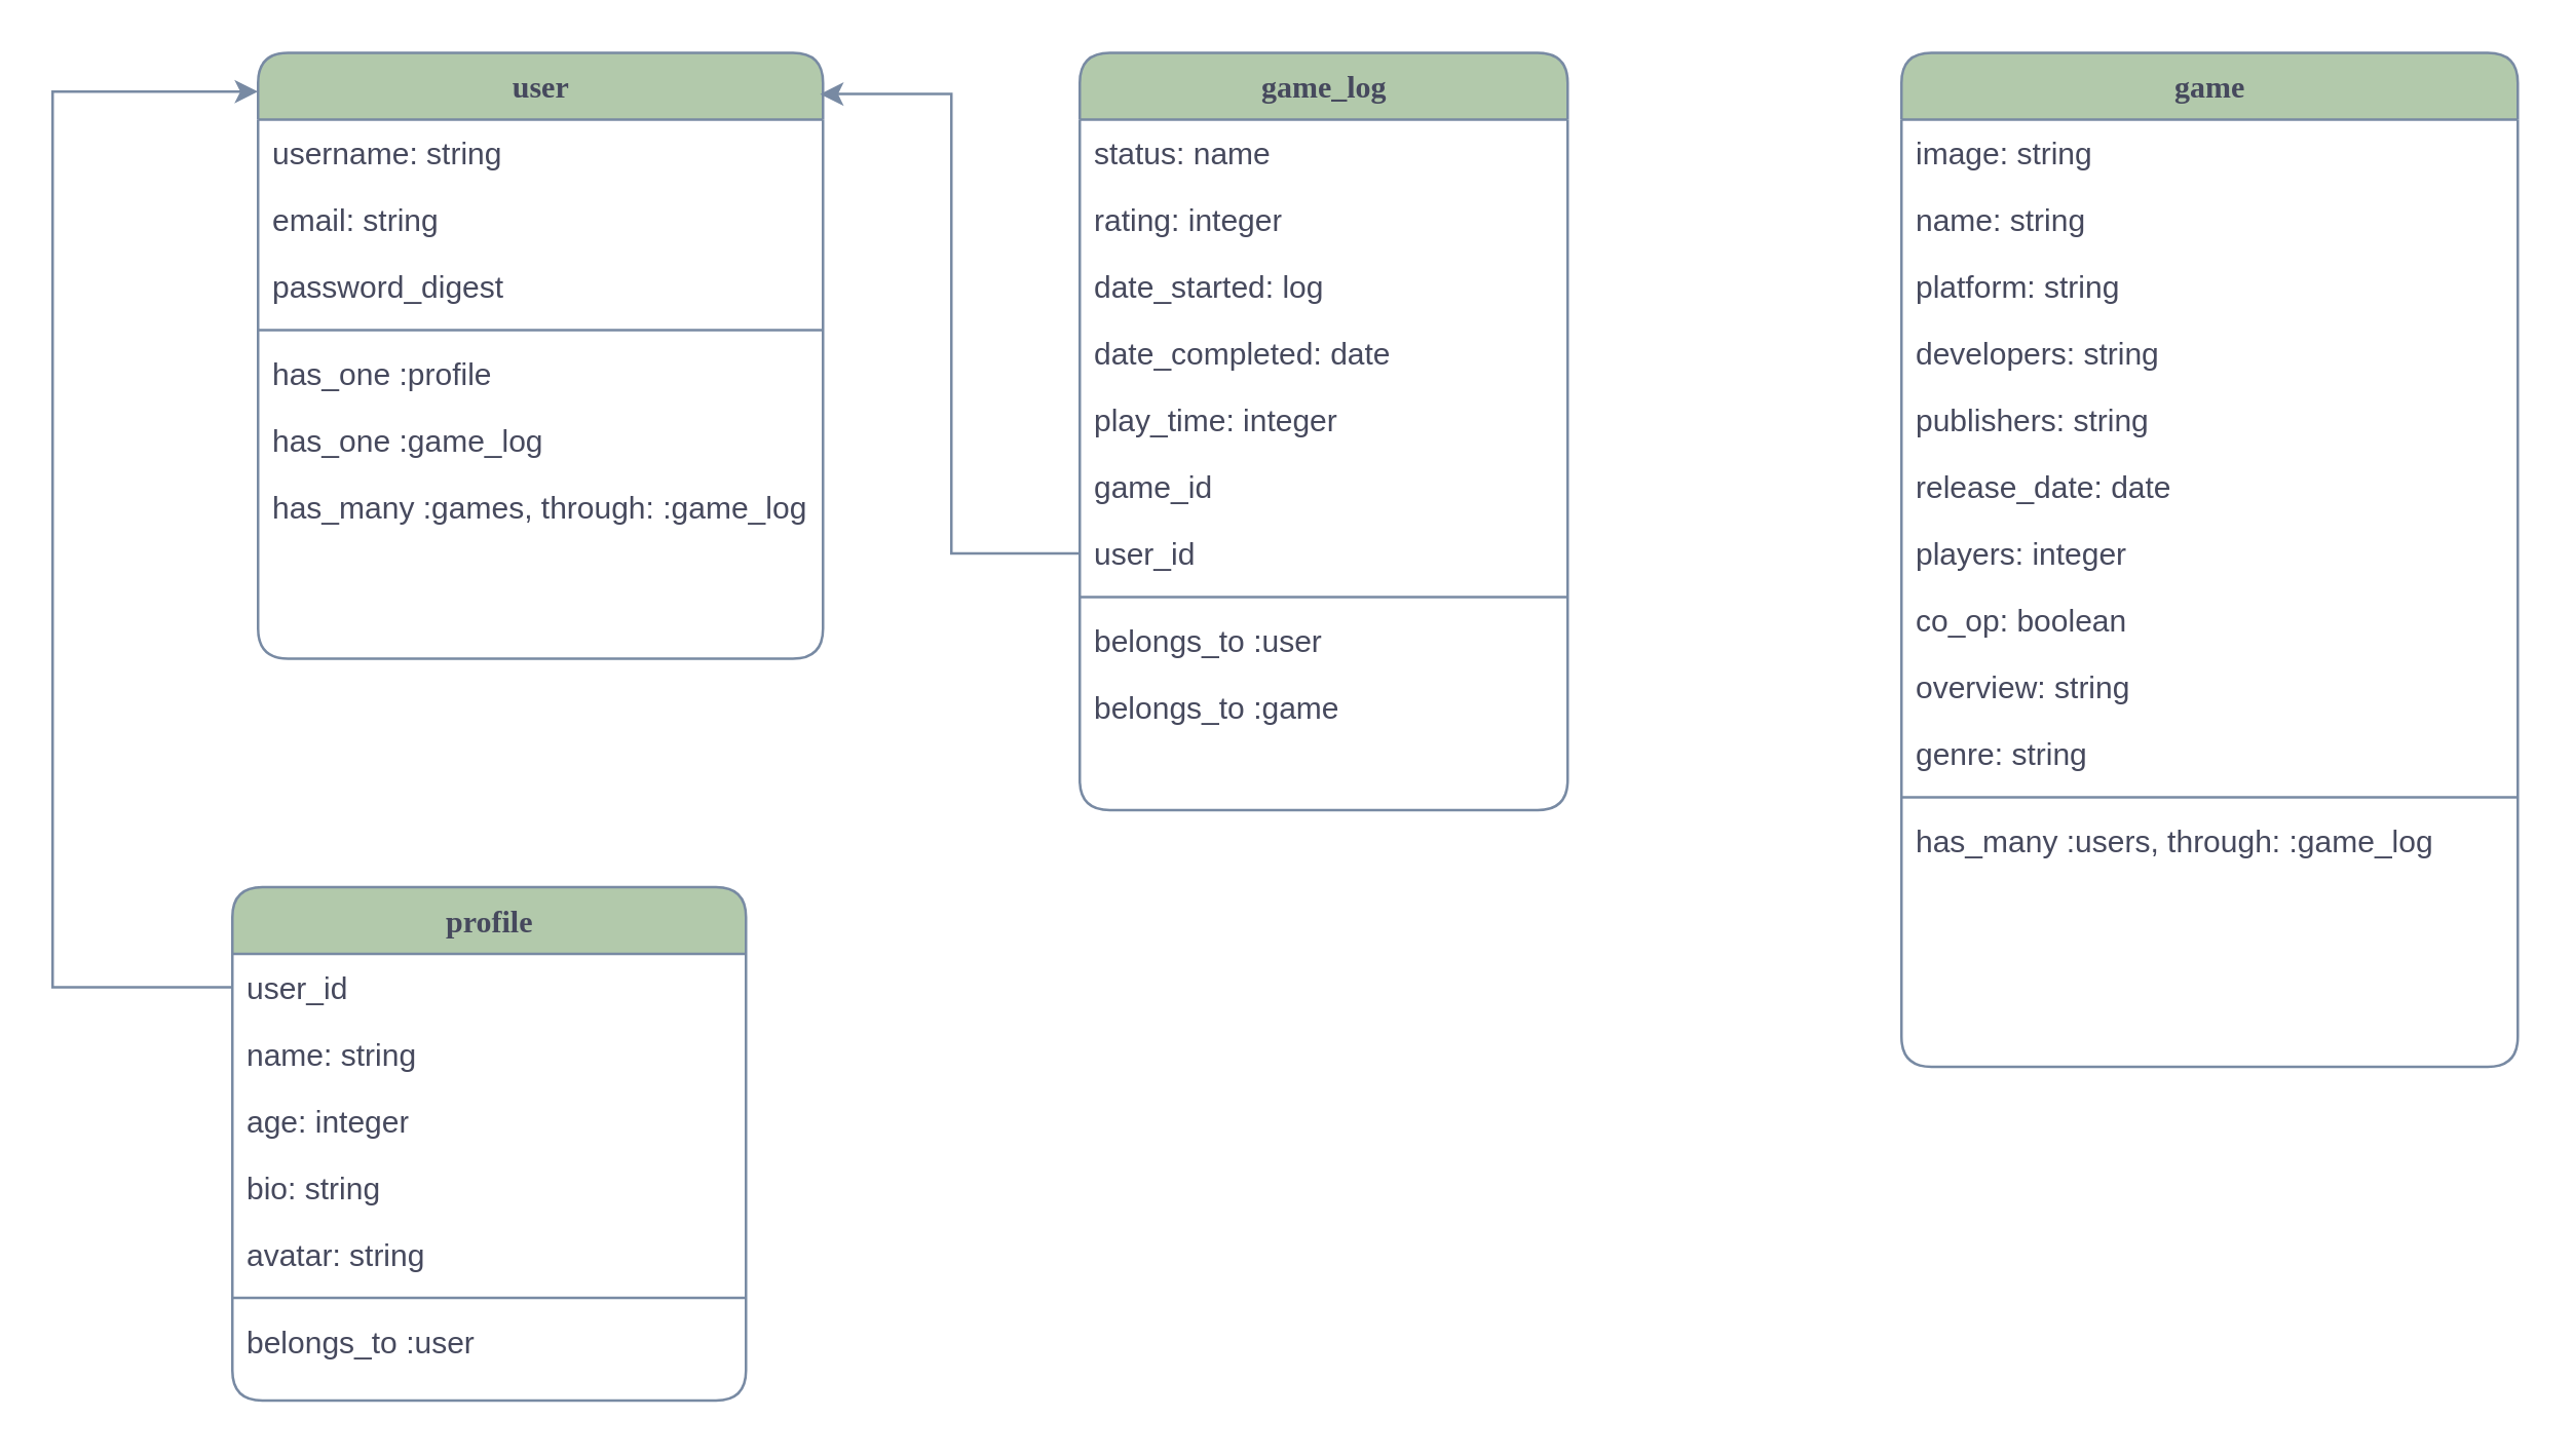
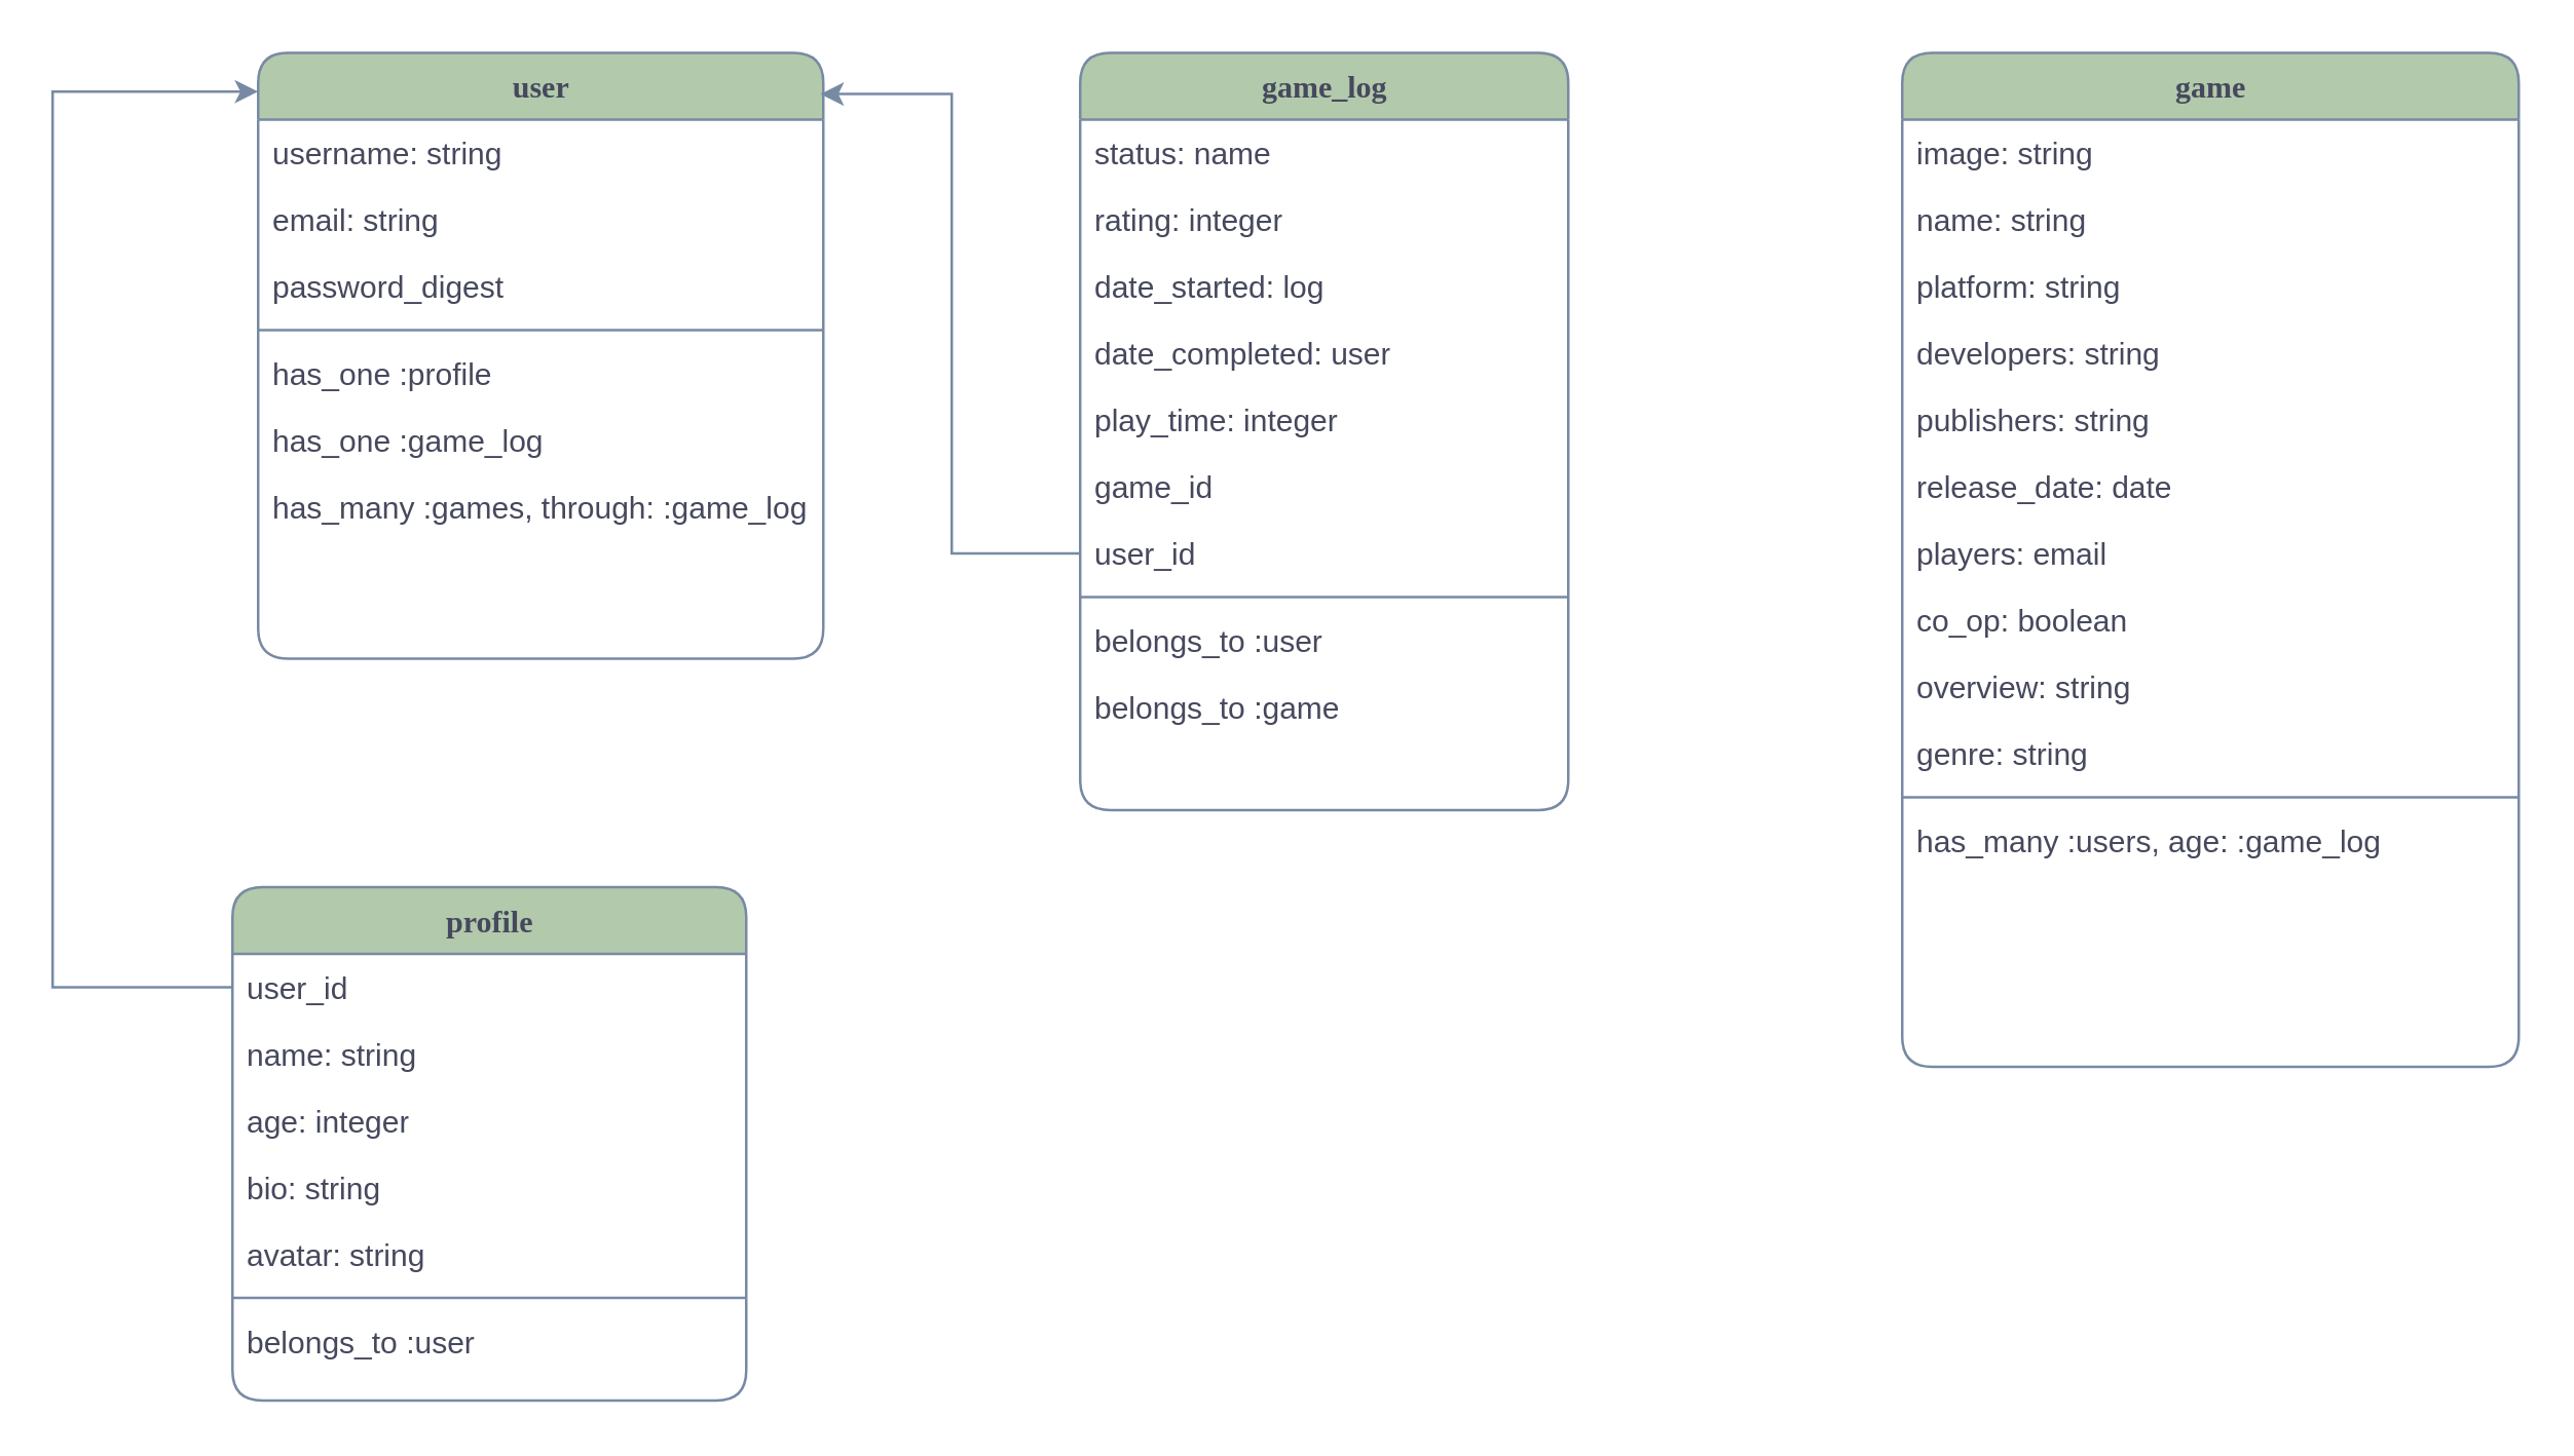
- <mxCell id="35" value="date_completed: date" style="text;html=1;strokeColor=none;fillColor=none;align=left;verticalAlign=top;spacingLeft=4;spacingRight=4;whiteSpace=wrap;overflow=hidden;rotatable=0;points=[[0,0.5],[1,0.5]];portConstraint=eastwest;fontColor=#46495D;rounded=1;labelBackgroundColor=none;" vertex="1" parent="31"><mxGeometry y="104" width="190" height="26" as="geometry" /></mxCell>
+ <mxCell id="35" value="date_completed: user" style="text;html=1;strokeColor=none;fillColor=none;align=left;verticalAlign=top;spacingLeft=4;spacingRight=4;whiteSpace=wrap;overflow=hidden;rotatable=0;points=[[0,0.5],[1,0.5]];portConstraint=eastwest;fontColor=#46495D;rounded=1;labelBackgroundColor=none;" vertex="1" parent="31"><mxGeometry y="104" width="190" height="26" as="geometry" /></mxCell>
- <mxCell id="25" value="players: integer" style="text;html=1;strokeColor=none;fillColor=none;align=left;verticalAlign=top;spacingLeft=4;spacingRight=4;whiteSpace=wrap;overflow=hidden;rotatable=0;points=[[0,0.5],[1,0.5]];portConstraint=eastwest;fontColor=#46495D;rounded=1;labelBackgroundColor=none;" vertex="1" parent="18"><mxGeometry y="182" width="240" height="26" as="geometry" /></mxCell>
+ <mxCell id="25" value="players: email" style="text;html=1;strokeColor=none;fillColor=none;align=left;verticalAlign=top;spacingLeft=4;spacingRight=4;whiteSpace=wrap;overflow=hidden;rotatable=0;points=[[0,0.5],[1,0.5]];portConstraint=eastwest;fontColor=#46495D;rounded=1;labelBackgroundColor=none;" vertex="1" parent="18"><mxGeometry y="182" width="240" height="26" as="geometry" /></mxCell>
- <mxCell id="30" value="has_many :users, through: :game_log" style="text;html=1;strokeColor=none;fillColor=none;align=left;verticalAlign=top;spacingLeft=4;spacingRight=4;whiteSpace=wrap;overflow=hidden;rotatable=0;points=[[0,0.5],[1,0.5]];portConstraint=eastwest;fontColor=#46495D;rounded=1;labelBackgroundColor=none;" vertex="1" parent="18"><mxGeometry y="294" width="240" height="26" as="geometry" /></mxCell>
+ <mxCell id="30" value="has_many :users, age: :game_log" style="text;html=1;strokeColor=none;fillColor=none;align=left;verticalAlign=top;spacingLeft=4;spacingRight=4;whiteSpace=wrap;overflow=hidden;rotatable=0;points=[[0,0.5],[1,0.5]];portConstraint=eastwest;fontColor=#46495D;rounded=1;labelBackgroundColor=none;" vertex="1" parent="18"><mxGeometry y="294" width="240" height="26" as="geometry" /></mxCell>
